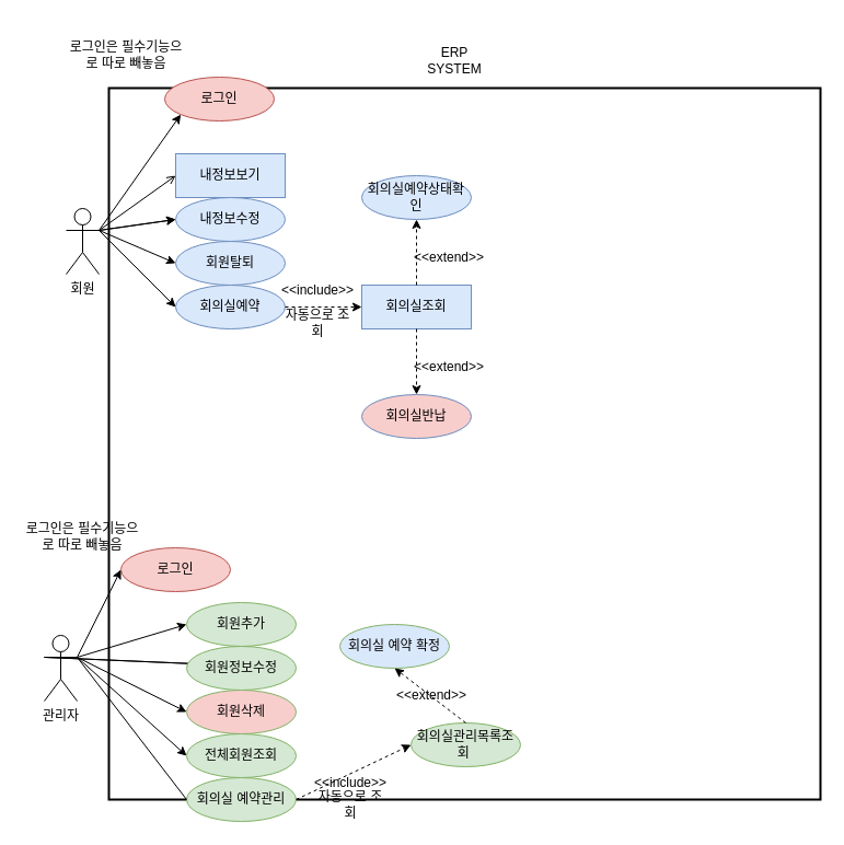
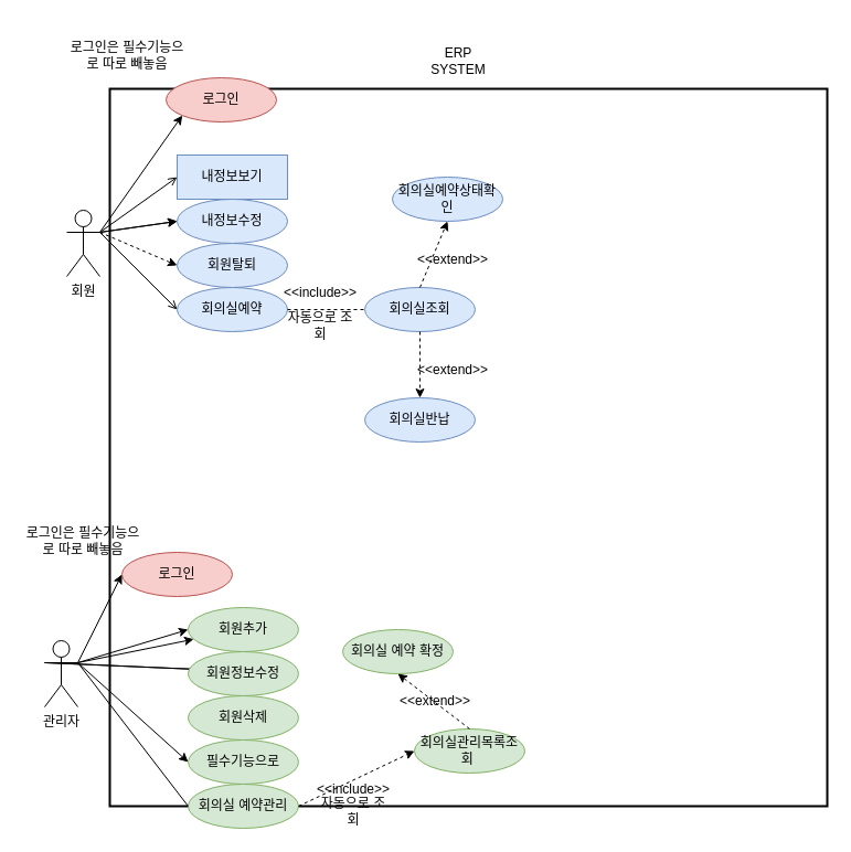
- <mxCell id="14" value="회의실예약상태확인" style="ellipse;whiteSpace=wrap;html=1;fillColor=#dae8fc;strokeColor=#6c8ebf;" parent="1" vertex="1"><mxGeometry x="330" y="160" width="100" height="40" as="geometry" /></mxCell>
+ <mxCell id="14" value="회의실예약상태확인" style="ellipse;whiteSpace=wrap;html=1;fillColor=#dae8fc;strokeColor=#6c8ebf;" parent="1" vertex="1"><mxGeometry x="355" y="160" width="100" height="40" as="geometry" /></mxCell>
- <mxCell id="29" value="" style="endArrow=classic;html=1;rounded=0;entryX=0;entryY=0.5;entryDx=0;entryDy=0;exitX=1;exitY=0.333;exitDx=0;exitDy=0;exitPerimeter=0;" edge="1" parent="1" source="2" target="8"><mxGeometry width="50" height="50" relative="1" as="geometry"><mxPoint x="40" y="330" as="sourcePoint" /><mxPoint x="110" y="320" as="targetPoint" /></mxGeometry></mxCell>
+ <mxCell id="29" value="" style="endArrow=classic;html=1;rounded=0;entryX=0;entryY=0.5;entryDx=0;entryDy=0;exitX=1;exitY=0.333;exitDx=0;exitDy=0;exitPerimeter=0;dashed=1;" edge="1" parent="1" source="2" target="8"><mxGeometry width="50" height="50" relative="1" as="geometry"><mxPoint x="40" y="330" as="sourcePoint" /><mxPoint x="110" y="320" as="targetPoint" /></mxGeometry></mxCell>
- <mxCell id="25" value="" style="endArrow=classic;html=1;rounded=0;entryX=0;entryY=0.5;entryDx=0;entryDy=0;exitX=1;exitY=0.333;exitDx=0;exitDy=0;exitPerimeter=0;" edge="1" parent="1" source="2" target="9"><mxGeometry width="50" height="50" relative="1" as="geometry"><mxPoint x="110" y="160" as="sourcePoint" /><mxPoint x="240" y="230" as="targetPoint" /></mxGeometry></mxCell>
+ <mxCell id="25" value="" style="endArrow=open;html=1;rounded=0;entryX=0;entryY=0.5;entryDx=0;entryDy=0;exitX=1;exitY=0.333;exitDx=0;exitDy=0;exitPerimeter=0;" edge="1" parent="1" source="2" target="9"><mxGeometry width="50" height="50" relative="1" as="geometry"><mxPoint x="110" y="160" as="sourcePoint" /><mxPoint x="240" y="230" as="targetPoint" /></mxGeometry></mxCell>
- <mxCell id="40" value="" style="endArrow=classic;html=1;rounded=0;entryX=0;entryY=0.5;entryDx=0;entryDy=0;exitX=1;exitY=0.5;exitDx=0;exitDy=0;dashed=1;" edge="1" parent="1" source="9" target="26"><mxGeometry width="50" height="50" relative="1" as="geometry"><mxPoint x="390" y="210" as="sourcePoint" /><mxPoint x="390" y="270" as="targetPoint" /></mxGeometry></mxCell>
+ <mxCell id="40" value="" style="endArrow=none;html=1;rounded=0;entryX=0;entryY=0.5;entryDx=0;entryDy=0;exitX=1;exitY=0.5;exitDx=0;exitDy=0;dashed=1;" edge="1" parent="1" source="9" target="26"><mxGeometry width="50" height="50" relative="1" as="geometry"><mxPoint x="390" y="210" as="sourcePoint" /><mxPoint x="390" y="270" as="targetPoint" /></mxGeometry></mxCell>
- <mxCell id="26" value="회의실조회" style="whiteSpace=wrap;html=1;fillColor=#dae8fc;strokeColor=#6c8ebf;rounded=0;" vertex="1" parent="1"><mxGeometry x="330" y="260" width="100" height="40" as="geometry" /></mxCell>
+ <mxCell id="26" value="회의실조회" style="ellipse;whiteSpace=wrap;html=1;fillColor=#dae8fc;strokeColor=#6c8ebf;" vertex="1" parent="1"><mxGeometry x="330" y="260" width="100" height="40" as="geometry" /></mxCell>
- <mxCell id="15" value="회의실반납" style="ellipse;whiteSpace=wrap;html=1;fillColor=#f8cecc;strokeColor=#6c8ebf;" parent="1" vertex="1"><mxGeometry x="330" y="360" width="100" height="40" as="geometry" /></mxCell>
+ <mxCell id="15" value="회의실반납" style="ellipse;whiteSpace=wrap;html=1;fillColor=#dae8fc;strokeColor=#6c8ebf;" parent="1" vertex="1"><mxGeometry x="330" y="360" width="100" height="40" as="geometry" /></mxCell>
- <mxCell id="18" value="회의실 예약 확정" style="ellipse;whiteSpace=wrap;html=1;fillColor=#dae8fc;strokeColor=#82b366;" parent="1" vertex="1"><mxGeometry x="310" y="570" width="100" height="40" as="geometry" /></mxCell>
+ <mxCell id="18" value="회의실 예약 확정" style="ellipse;whiteSpace=wrap;html=1;fillColor=#d5e8d4;strokeColor=#82b366;" parent="1" vertex="1"><mxGeometry x="310" y="570" width="100" height="40" as="geometry" /></mxCell>
- <mxCell id="35" value="" style="endArrow=classic;html=1;rounded=0;exitX=1;exitY=0.333;exitDx=0;exitDy=0;exitPerimeter=0;entryX=0;entryY=0.5;entryDx=0;entryDy=0;" edge="1" parent="1" source="3" target="11"><mxGeometry width="50" height="50" relative="1" as="geometry"><mxPoint x="780" y="580" as="sourcePoint" /><mxPoint x="730" y="610" as="targetPoint" /></mxGeometry></mxCell>
+ <mxCell id="35" value="" style="endArrow=classic;html=1;rounded=0;exitX=1;exitY=0.333;exitDx=0;exitDy=0;exitPerimeter=0;" edge="1" parent="1" source="3" target="10"><mxGeometry width="50" height="50" relative="1" as="geometry"><mxPoint x="780" y="580" as="sourcePoint" /><mxPoint x="730" y="610" as="targetPoint" /></mxGeometry></mxCell>
- <mxCell id="11" value="회원삭제" style="ellipse;whiteSpace=wrap;html=1;fillColor=#f8cecc;strokeColor=#82b366;" parent="1" vertex="1"><mxGeometry x="170" y="630" width="100" height="40" as="geometry" /></mxCell>
+ <mxCell id="11" value="회원삭제" style="ellipse;whiteSpace=wrap;html=1;fillColor=#d5e8d4;strokeColor=#82b366;" parent="1" vertex="1"><mxGeometry x="170" y="630" width="100" height="40" as="geometry" /></mxCell>
- <mxCell id="12" value="전체회원조회" style="ellipse;whiteSpace=wrap;html=1;fillColor=#d5e8d4;strokeColor=#82b366;" parent="1" vertex="1"><mxGeometry x="170" y="670" width="100" height="40" as="geometry" /></mxCell>
+ <mxCell id="12" value="필수기능으로" style="ellipse;whiteSpace=wrap;html=1;fillColor=#d5e8d4;strokeColor=#82b366;" parent="1" vertex="1"><mxGeometry x="170" y="670" width="100" height="40" as="geometry" /></mxCell>
